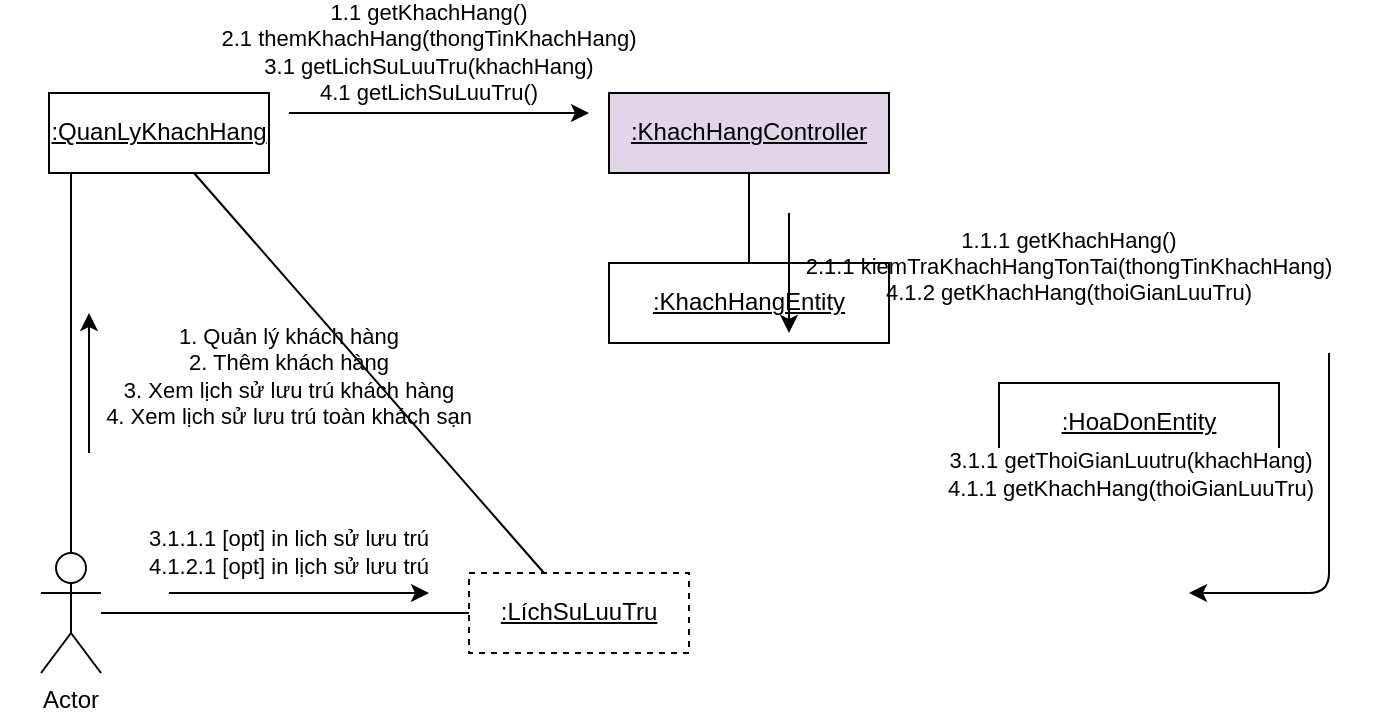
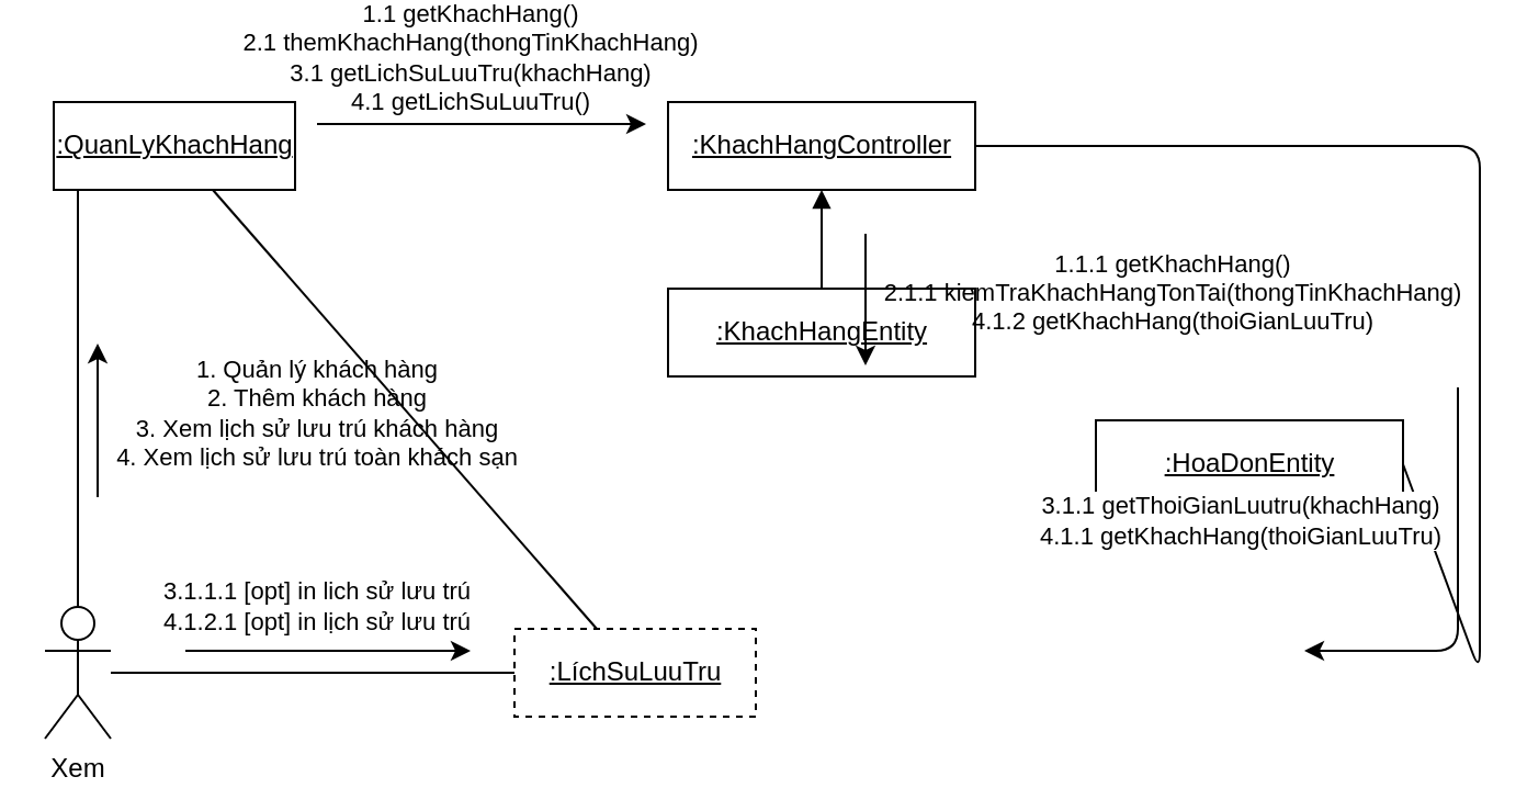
- <mxCell id="5" value="&lt;u&gt;:KhachHangController&lt;/u&gt;" style="html=1;fillColor=#e1d5e7;" parent="1" vertex="1"><mxGeometry x="304" y="20" width="140" height="40" as="geometry" /></mxCell>
+ <mxCell id="5" value="&lt;u&gt;:KhachHangController&lt;/u&gt;" style="html=1;" parent="1" vertex="1"><mxGeometry x="304" y="20" width="140" height="40" as="geometry" /></mxCell>
+ <mxCell id="11" value="" style="endArrow=none;html=1;entryX=1;entryY=0.5;entryDx=0;entryDy=0;exitX=1;exitY=0.5;exitDx=0;exitDy=0;" parent="1" source="7" target="5" edge="1"><mxGeometry width="50" height="50" relative="1" as="geometry"><mxPoint x="624" y="110" as="sourcePoint" /><mxPoint x="674" y="60" as="targetPoint" /><Array as="points"><mxPoint x="674" y="280" /><mxPoint x="674" y="40" /></Array></mxGeometry></mxCell>
- <mxCell id="10" value="" style="endArrow=none;html=1;" parent="1" source="6" target="5" edge="1"><mxGeometry width="50" height="50" relative="1" as="geometry"><mxPoint x="394" y="70" as="sourcePoint" /><mxPoint x="444" y="20" as="targetPoint" /></mxGeometry></mxCell>
+ <mxCell id="10" value="" style="endArrow=block;html=1;" parent="1" source="6" target="5" edge="1"><mxGeometry width="50" height="50" relative="1" as="geometry"><mxPoint x="394" y="70" as="sourcePoint" /><mxPoint x="444" y="20" as="targetPoint" /></mxGeometry></mxCell>
- <mxCell id="2" value="Actor" style="shape=umlActor;verticalLabelPosition=bottom;verticalAlign=top;html=1;" parent="1" vertex="1"><mxGeometry x="20" y="250" width="30" height="60" as="geometry" /></mxCell>
+ <mxCell id="2" value="Xem" style="shape=umlActor;verticalLabelPosition=bottom;verticalAlign=top;html=1;" parent="1" vertex="1"><mxGeometry x="20" y="250" width="30" height="60" as="geometry" /></mxCell>
